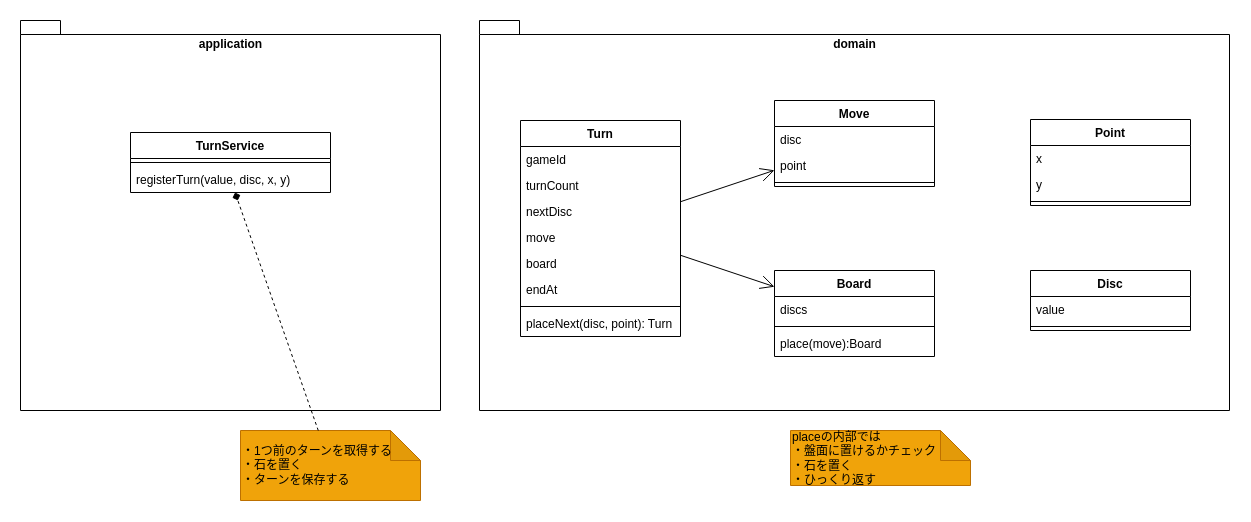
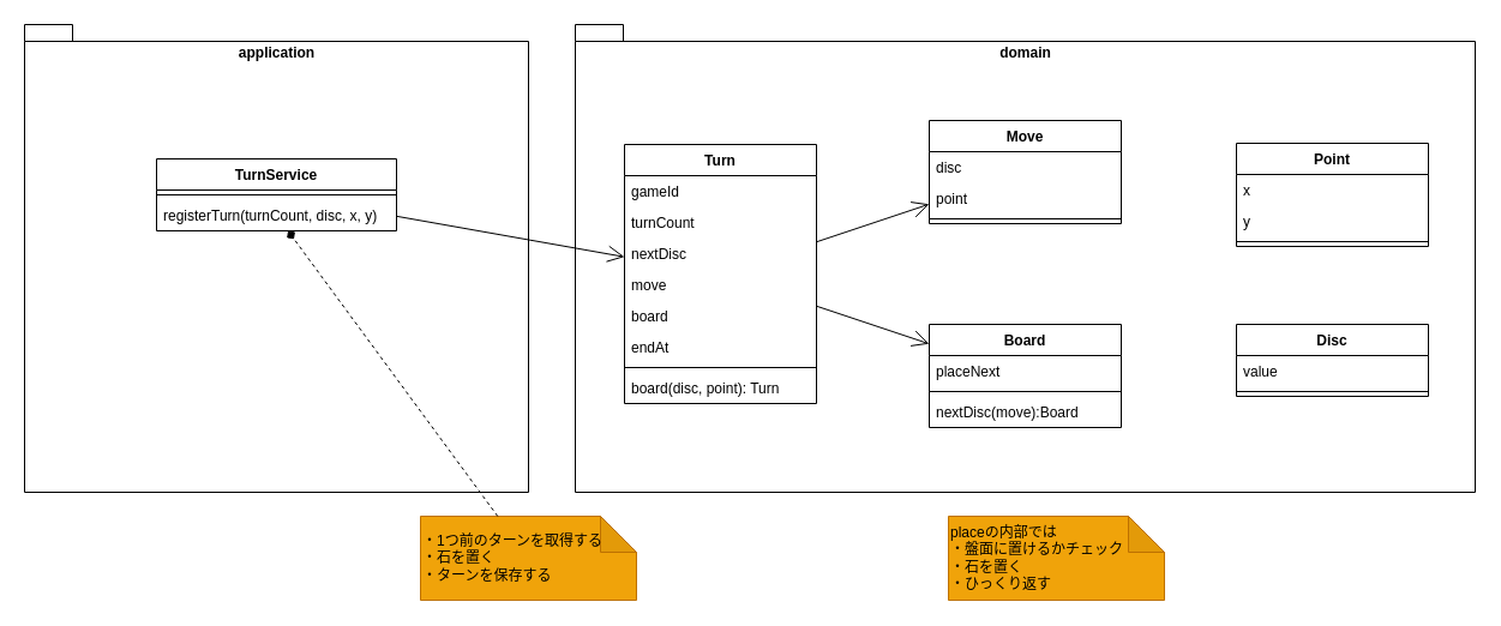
- <mxCell id="32" value="registerTurn(value, disc, x, y)" style="text;strokeColor=none;fillColor=none;align=left;verticalAlign=top;spacingLeft=4;spacingRight=4;overflow=hidden;rotatable=0;points=[[0,0.5],[1,0.5]];portConstraint=eastwest;" vertex="1" parent="30"><mxGeometry y="34" width="200" height="26" as="geometry" /></mxCell>
+ <mxCell id="32" value="registerTurn(turnCount, disc, x, y)" style="text;strokeColor=none;fillColor=none;align=left;verticalAlign=top;spacingLeft=4;spacingRight=4;overflow=hidden;rotatable=0;points=[[0,0.5],[1,0.5]];portConstraint=eastwest;" vertex="1" parent="30"><mxGeometry y="34" width="200" height="26" as="geometry" /></mxCell>
+ <mxCell id="36" value="" style="endArrow=open;endFill=1;endSize=12;html=1;" edge="1" parent="1" source="30" target="3"><mxGeometry width="160" relative="1" as="geometry"><mxPoint x="689.68" y="252.668" as="sourcePoint" /><mxPoint x="785.44" y="312.656" as="targetPoint" /></mxGeometry></mxCell>
- <mxCell id="17" value="discs" style="text;strokeColor=none;fillColor=none;align=left;verticalAlign=top;spacingLeft=4;spacingRight=4;overflow=hidden;rotatable=0;points=[[0,0.5],[1,0.5]];portConstraint=eastwest;" vertex="1" parent="16"><mxGeometry y="26" width="160" height="26" as="geometry" /></mxCell>
+ <mxCell id="17" value="placeNext" style="text;strokeColor=none;fillColor=none;align=left;verticalAlign=top;spacingLeft=4;spacingRight=4;overflow=hidden;rotatable=0;points=[[0,0.5],[1,0.5]];portConstraint=eastwest;" vertex="1" parent="16"><mxGeometry y="26" width="160" height="26" as="geometry" /></mxCell>
- <mxCell id="11" value="placeNext(disc, point): Turn" style="text;strokeColor=none;fillColor=none;align=left;verticalAlign=top;spacingLeft=4;spacingRight=4;overflow=hidden;rotatable=0;points=[[0,0.5],[1,0.5]];portConstraint=eastwest;" vertex="1" parent="3"><mxGeometry y="190" width="160" height="26" as="geometry" /></mxCell>
+ <mxCell id="11" value="board(disc, point): Turn" style="text;strokeColor=none;fillColor=none;align=left;verticalAlign=top;spacingLeft=4;spacingRight=4;overflow=hidden;rotatable=0;points=[[0,0.5],[1,0.5]];portConstraint=eastwest;" vertex="1" parent="3"><mxGeometry y="190" width="160" height="26" as="geometry" /></mxCell>
- <mxCell id="19" value="place(move):Board" style="text;strokeColor=none;fillColor=none;align=left;verticalAlign=top;spacingLeft=4;spacingRight=4;overflow=hidden;rotatable=0;points=[[0,0.5],[1,0.5]];portConstraint=eastwest;" vertex="1" parent="16"><mxGeometry y="60" width="160" height="26" as="geometry" /></mxCell>
+ <mxCell id="19" value="nextDisc(move):Board" style="text;strokeColor=none;fillColor=none;align=left;verticalAlign=top;spacingLeft=4;spacingRight=4;overflow=hidden;rotatable=0;points=[[0,0.5],[1,0.5]];portConstraint=eastwest;" vertex="1" parent="16"><mxGeometry y="60" width="160" height="26" as="geometry" /></mxCell>
- <mxCell id="35" value="placeの内部では&lt;br&gt;・盤面に置けるかチェック&lt;br&gt;・石を置く&lt;br&gt;・ひっくり返す" style="shape=note;whiteSpace=wrap;html=1;backgroundOutline=1;darkOpacity=0.05;fillColor=#f0a30a;fontColor=#000000;strokeColor=#BD7000;align=left;" vertex="1" parent="1"><mxGeometry x="790" y="430" width="180" height="55" as="geometry" /></mxCell>
+ <mxCell id="35" value="placeの内部では&lt;br&gt;・盤面に置けるかチェック&lt;br&gt;・石を置く&lt;br&gt;・ひっくり返す" style="shape=note;whiteSpace=wrap;html=1;backgroundOutline=1;darkOpacity=0.05;fillColor=#f0a30a;fontColor=#000000;strokeColor=#BD7000;align=left;" vertex="1" parent="1"><mxGeometry x="790" y="430" width="180" height="70" as="geometry" /></mxCell>
- <mxCell id="33" value="・1つ前のターンを取得する&lt;br&gt;・石を置く&lt;br&gt;・ターンを保存する" style="shape=note;whiteSpace=wrap;html=1;backgroundOutline=1;darkOpacity=0.05;fillColor=#f0a30a;fontColor=#000000;strokeColor=#BD7000;align=left;" vertex="1" parent="1"><mxGeometry x="240" y="430" width="180" height="70" as="geometry" /></mxCell>
+ <mxCell id="33" value="・1つ前のターンを取得する&lt;br&gt;・石を置く&lt;br&gt;・ターンを保存する" style="shape=note;whiteSpace=wrap;html=1;backgroundOutline=1;darkOpacity=0.05;fillColor=#f0a30a;fontColor=#000000;strokeColor=#BD7000;align=left;" vertex="1" parent="1"><mxGeometry x="350" y="430" width="180" height="70" as="geometry" /></mxCell>
